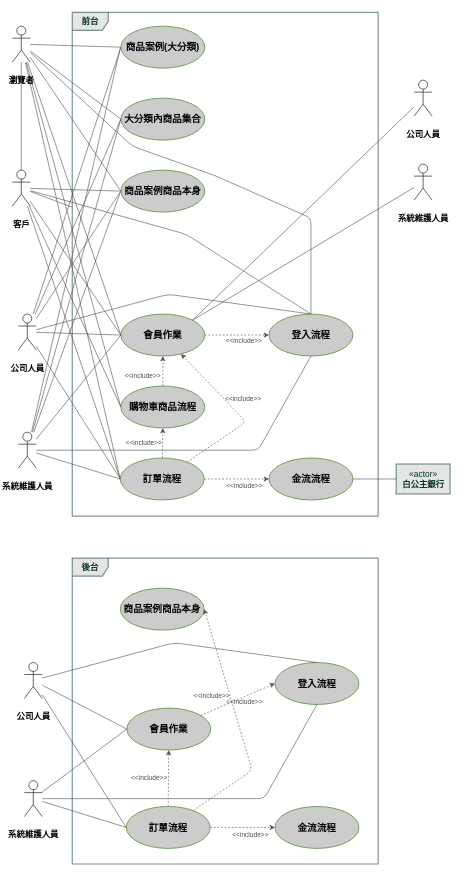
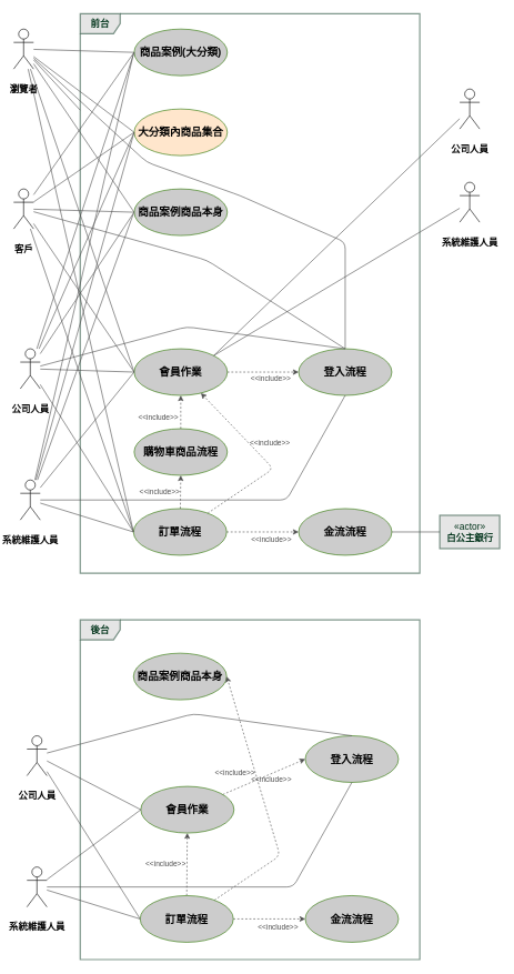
- <mxCell id="35" style="edgeStyle=none;html=1;labelBackgroundColor=none;fontSize=14;fontColor=#00331A;startArrow=none;startFill=0;endArrow=none;endFill=0;strokeColor=#4D4D4D;" edge="1" parent="1" source="41" target="11"><mxGeometry relative="1" as="geometry" /></mxCell>
+ <mxCell id="35" style="edgeStyle=none;html=1;entryX=0;entryY=0.5;entryDx=0;entryDy=0;labelBackgroundColor=none;fontSize=14;fontColor=#00331A;startArrow=none;startFill=0;endArrow=none;endFill=0;strokeColor=#4D4D4D;" edge="1" parent="1" source="41" target="13"><mxGeometry relative="1" as="geometry" /></mxCell>
- <mxCell id="13" value="大分類內商品集合" style="ellipse;whiteSpace=wrap;html=1;fontStyle=1;fontSize=16;fillColor=#CCCCCC;fontColor=#000000;strokeColor=#2D7600;" vertex="1" parent="1"><mxGeometry x="201" y="163" width="140" height="70" as="geometry" /></mxCell>
+ <mxCell id="13" value="大分類內商品集合" style="ellipse;whiteSpace=wrap;html=1;fontStyle=1;fontSize=16;fillColor=#ffe6cc;fontColor=#000000;strokeColor=#2D7600;" vertex="1" parent="1"><mxGeometry x="201" y="163" width="140" height="70" as="geometry" /></mxCell>
- <mxCell id="7" style="edgeStyle=none;html=1;entryX=0;entryY=0.5;entryDx=0;entryDy=0;startArrow=none;startFill=0;endArrow=none;endFill=0;strokeColor=#4D4D4D;" edge="1" parent="1" source="11" target="18"><mxGeometry relative="1" as="geometry" /></mxCell>
+ <mxCell id="7" style="edgeStyle=none;html=1;startArrow=none;startFill=0;endArrow=none;endFill=0;strokeColor=#4D4D4D;" edge="1" parent="1" source="11" target="2"><mxGeometry relative="1" as="geometry" /></mxCell>
- <mxCell id="34" style="edgeStyle=none;html=1;labelBackgroundColor=none;fontSize=14;fontColor=#00331A;startArrow=none;startFill=0;endArrow=none;endFill=0;strokeColor=#4D4D4D;" edge="1" parent="1" source="41" target="2"><mxGeometry relative="1" as="geometry" /></mxCell>
+ <mxCell id="34" style="edgeStyle=none;html=1;entryX=0;entryY=0.5;entryDx=0;entryDy=0;labelBackgroundColor=none;fontSize=14;fontColor=#00331A;startArrow=none;startFill=0;endArrow=none;endFill=0;strokeColor=#4D4D4D;" edge="1" parent="1" source="41" target="12"><mxGeometry relative="1" as="geometry" /></mxCell>
- <mxCell id="39" style="edgeStyle=none;html=1;entryX=0;entryY=0.5;entryDx=0;entryDy=0;labelBackgroundColor=none;fontSize=14;fontColor=#00331A;startArrow=none;startFill=0;endArrow=none;endFill=0;strokeColor=#4D4D4D;" edge="1" parent="1" source="41" target="18"><mxGeometry relative="1" as="geometry" /></mxCell>
